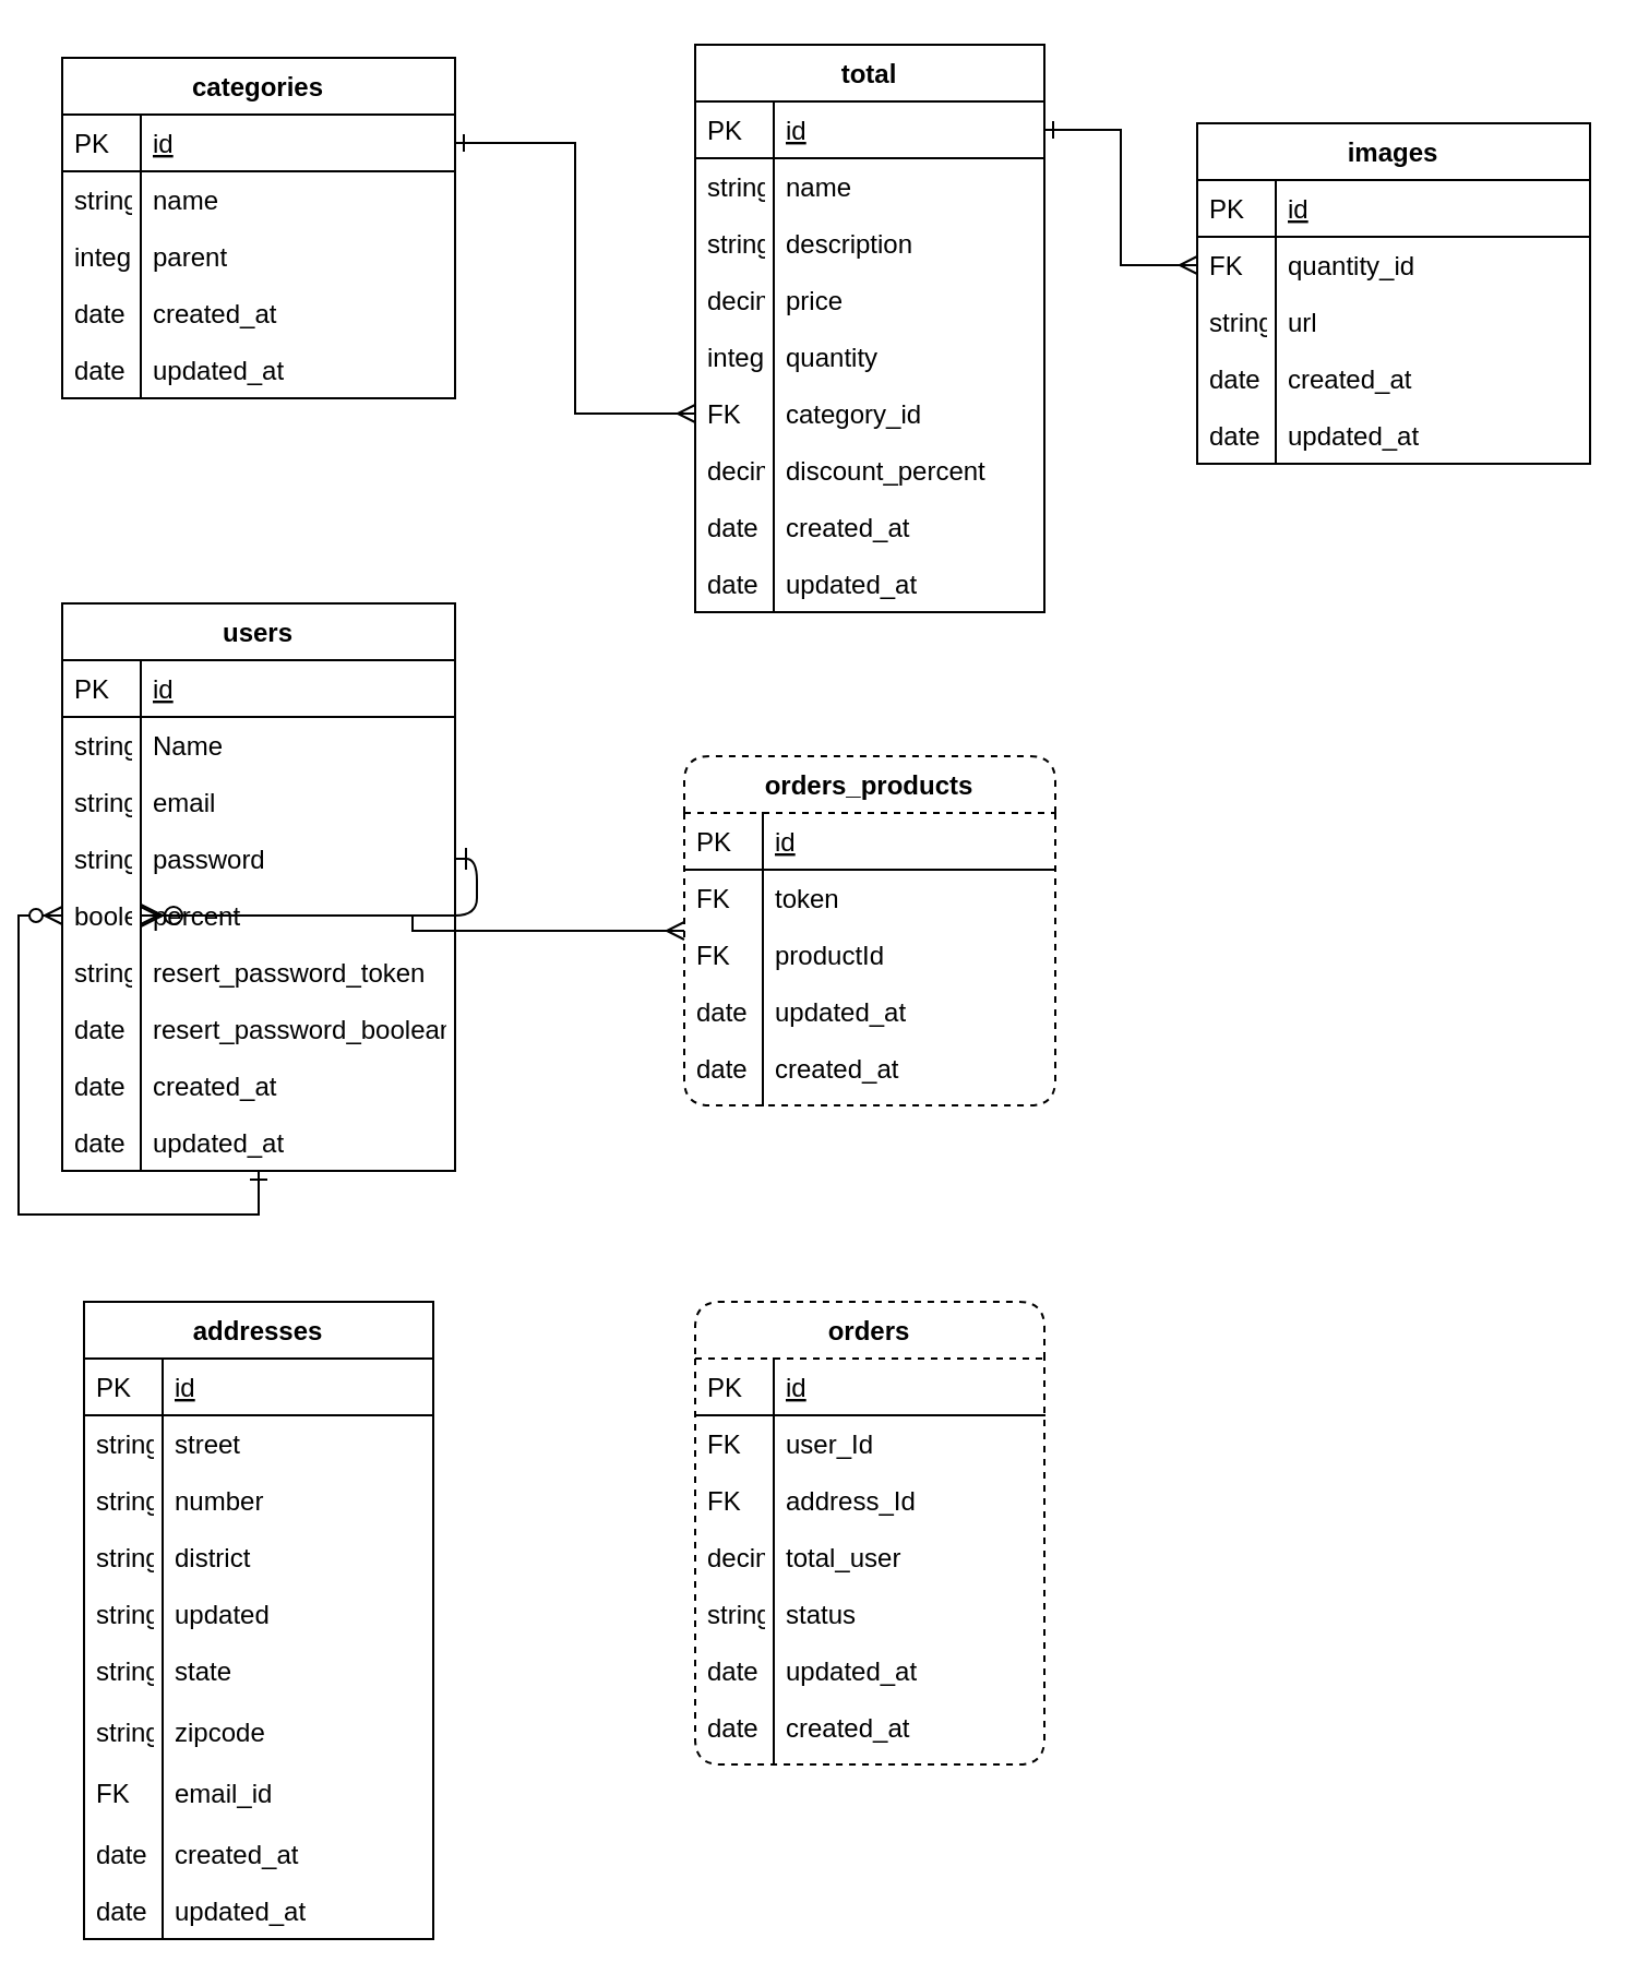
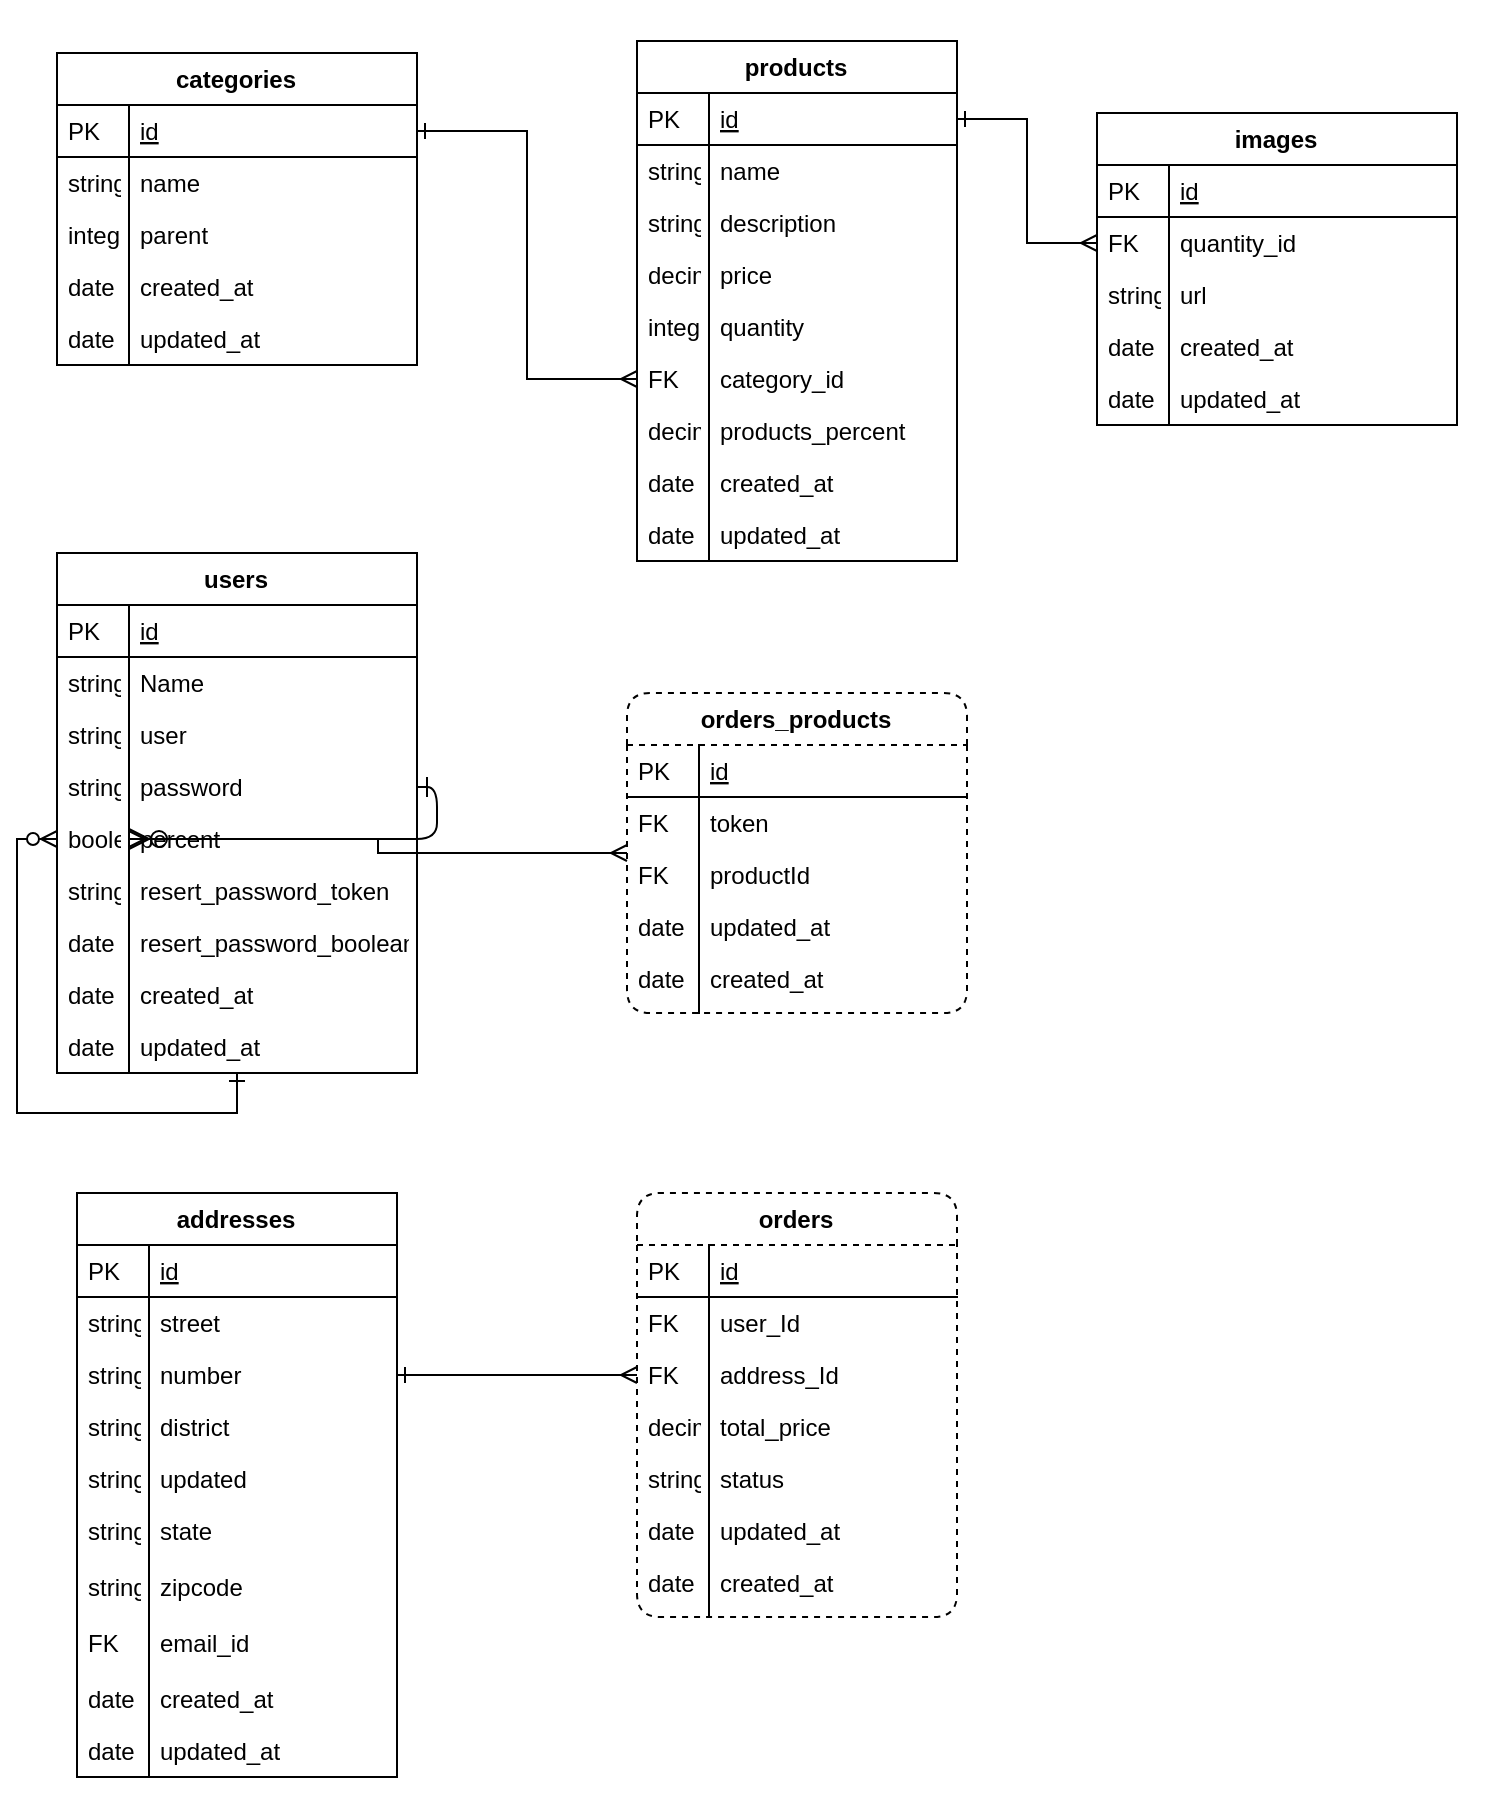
- <mxCell id="56" value="total" style="swimlane;fontStyle=1;childLayout=stackLayout;horizontal=1;startSize=26;horizontalStack=0;resizeParent=1;resizeLast=0;collapsible=1;marginBottom=0;rounded=0;shadow=0;strokeWidth=1;glass=0;swimlaneLine=1;comic=0;gradientColor=none;swimlaneFillColor=none;" parent="1" vertex="1"><mxGeometry x="310" y="20" width="160" height="260" as="geometry"><mxRectangle x="260" y="80" width="160" height="26" as="alternateBounds" /></mxGeometry></mxCell>
+ <mxCell id="56" value="products" style="swimlane;fontStyle=1;childLayout=stackLayout;horizontal=1;startSize=26;horizontalStack=0;resizeParent=1;resizeLast=0;collapsible=1;marginBottom=0;rounded=0;shadow=0;strokeWidth=1;glass=0;swimlaneLine=1;comic=0;gradientColor=none;swimlaneFillColor=none;" parent="1" vertex="1"><mxGeometry x="310" y="20" width="160" height="260" as="geometry"><mxRectangle x="260" y="80" width="160" height="26" as="alternateBounds" /></mxGeometry></mxCell>
- <mxCell id="69" value="discount_percent" style="shape=partialRectangle;top=0;left=0;right=0;bottom=0;align=left;verticalAlign=top;fillColor=none;spacingLeft=40;spacingRight=4;overflow=hidden;rotatable=0;points=[[0,0.5],[1,0.5]];portConstraint=eastwest;dropTarget=0;rounded=0;shadow=0;strokeWidth=1;" parent="56" vertex="1"><mxGeometry y="182" width="160" height="26" as="geometry" /></mxCell>
+ <mxCell id="69" value="products_percent" style="shape=partialRectangle;top=0;left=0;right=0;bottom=0;align=left;verticalAlign=top;fillColor=none;spacingLeft=40;spacingRight=4;overflow=hidden;rotatable=0;points=[[0,0.5],[1,0.5]];portConstraint=eastwest;dropTarget=0;rounded=0;shadow=0;strokeWidth=1;" parent="56" vertex="1"><mxGeometry y="182" width="160" height="26" as="geometry" /></mxCell>
- <mxCell id="9" value="email" style="shape=partialRectangle;top=0;left=0;right=0;bottom=0;align=left;verticalAlign=top;fillColor=none;spacingLeft=40;spacingRight=4;overflow=hidden;rotatable=0;points=[[0,0.5],[1,0.5]];portConstraint=eastwest;dropTarget=0;rounded=0;shadow=0;strokeWidth=1;" parent="4" vertex="1"><mxGeometry y="78" width="180" height="26" as="geometry" /></mxCell>
+ <mxCell id="9" value="user" style="shape=partialRectangle;top=0;left=0;right=0;bottom=0;align=left;verticalAlign=top;fillColor=none;spacingLeft=40;spacingRight=4;overflow=hidden;rotatable=0;points=[[0,0.5],[1,0.5]];portConstraint=eastwest;dropTarget=0;rounded=0;shadow=0;strokeWidth=1;" parent="4" vertex="1"><mxGeometry y="78" width="180" height="26" as="geometry" /></mxCell>
+ <mxCell id="75" style="edgeStyle=orthogonalEdgeStyle;rounded=0;orthogonalLoop=1;jettySize=auto;html=1;entryX=0;entryY=0.5;entryDx=0;entryDy=0;startArrow=ERone;startFill=0;endArrow=ERmany;endFill=0;exitX=1;exitY=0.5;exitDx=0;exitDy=0;" parent="1" source="29" target="81" edge="1"><mxGeometry relative="1" as="geometry" /></mxCell>
- <mxCell id="83" value="total_user" style="shape=partialRectangle;top=0;left=0;right=0;bottom=0;align=left;verticalAlign=top;fillColor=none;spacingLeft=40;spacingRight=4;overflow=hidden;rotatable=0;points=[[0,0.5],[1,0.5]];portConstraint=eastwest;dropTarget=0;rounded=0;shadow=0;strokeWidth=1;" parent="76" vertex="1"><mxGeometry y="104" width="160" height="26" as="geometry" /></mxCell>
+ <mxCell id="83" value="total_price" style="shape=partialRectangle;top=0;left=0;right=0;bottom=0;align=left;verticalAlign=top;fillColor=none;spacingLeft=40;spacingRight=4;overflow=hidden;rotatable=0;points=[[0,0.5],[1,0.5]];portConstraint=eastwest;dropTarget=0;rounded=0;shadow=0;strokeWidth=1;" parent="76" vertex="1"><mxGeometry y="104" width="160" height="26" as="geometry" /></mxCell>
